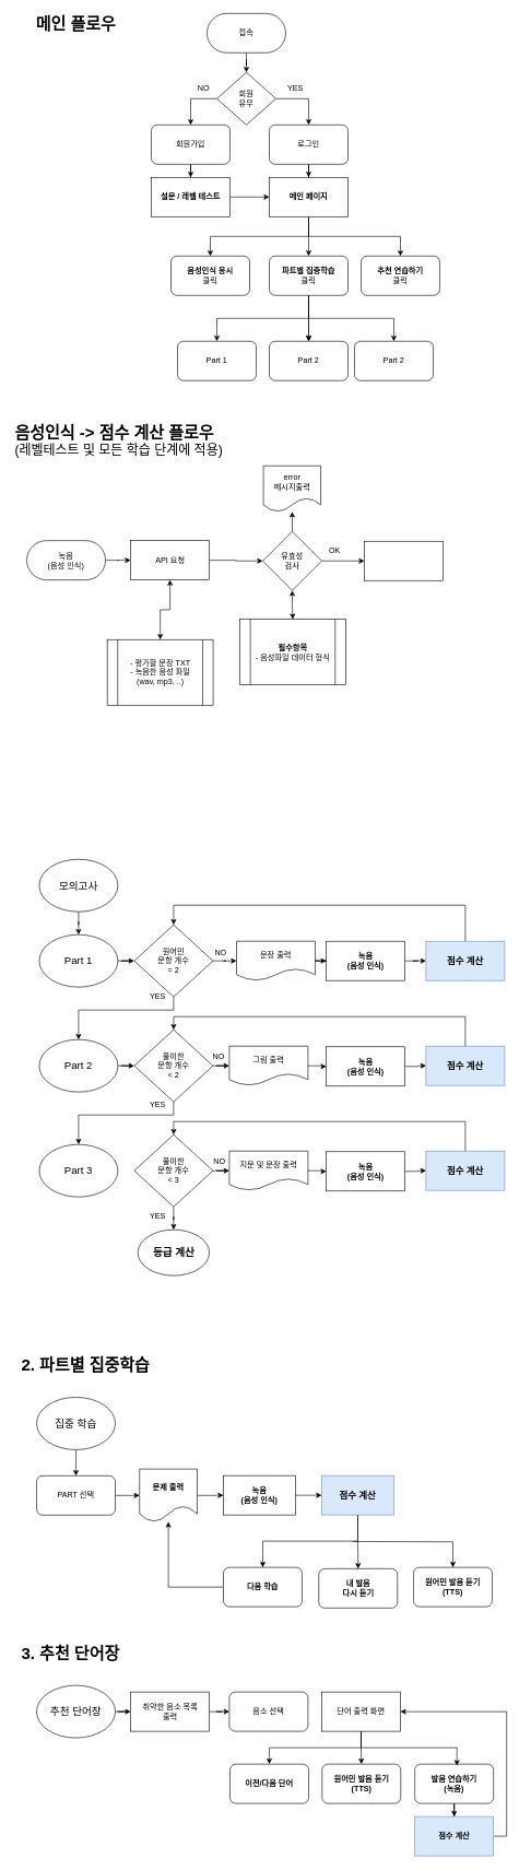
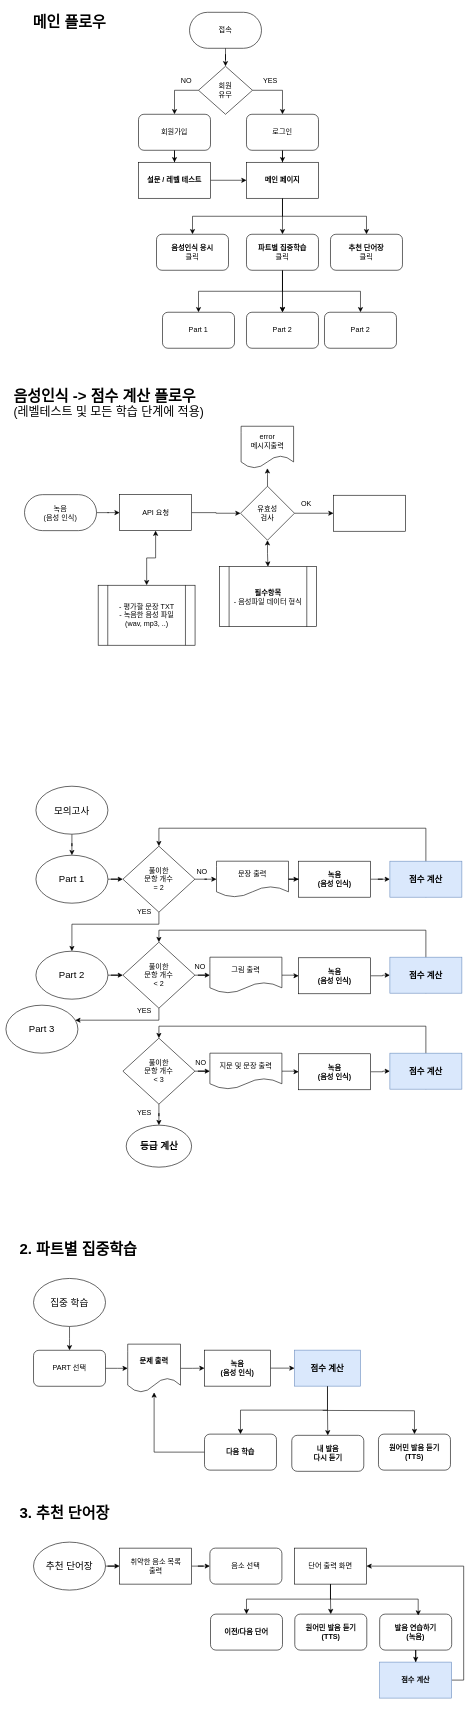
- <mxCell id="20" value="&lt;b&gt;추천 연습하기&lt;/b&gt;&lt;br&gt;클릭" style="whiteSpace=wrap;html=1;rounded=1;" vertex="1" parent="1"><mxGeometry x="550" y="390" width="120" height="60" as="geometry" /></mxCell>
+ <mxCell id="20" value="&lt;b&gt;추천 단어장&lt;/b&gt;&lt;br&gt;클릭" style="whiteSpace=wrap;html=1;rounded=1;" vertex="1" parent="1"><mxGeometry x="550" y="390" width="120" height="60" as="geometry" /></mxCell>
- <mxCell id="37" value="원어민 &lt;br&gt;문항 개수&lt;div&gt;= 2&lt;/div&gt;" style="rhombus;whiteSpace=wrap;html=1;strokeWidth=1;" vertex="1" parent="1"><mxGeometry x="204" y="1410" width="120" height="110" as="geometry" /></mxCell>
+ <mxCell id="37" value="풀이한 &lt;br&gt;문항 개수&lt;div&gt;= 2&lt;/div&gt;" style="rhombus;whiteSpace=wrap;html=1;strokeWidth=1;" vertex="1" parent="1"><mxGeometry x="204" y="1410" width="120" height="110" as="geometry" /></mxCell>
- <mxCell id="57" value="&lt;font style=&quot;font-size: 16px;&quot;&gt;Part 3&lt;/font&gt;" style="ellipse;whiteSpace=wrap;html=1;strokeWidth=1;" vertex="1" parent="1"><mxGeometry x="59" y="1745" width="120" height="80" as="geometry" /></mxCell>
+ <mxCell id="57" value="&lt;font style=&quot;font-size: 16px;&quot;&gt;Part 3&lt;/font&gt;" style="ellipse;whiteSpace=wrap;html=1;strokeWidth=1;" vertex="1" parent="1"><mxGeometry x="9" y="1675" width="120" height="80" as="geometry" /></mxCell>
